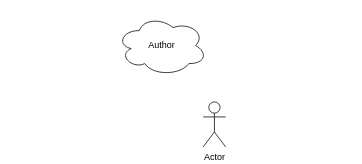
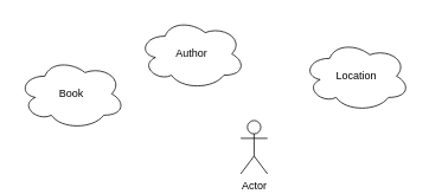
+ <mxCell id="5" value="Location" style="ellipse;shape=cloud;whiteSpace=wrap;html=1;" vertex="1" parent="1"><mxGeometry x="340" y="45" width="120" height="80" as="geometry" /></mxCell>
+ <mxCell id="3" value="Book" style="ellipse;shape=cloud;whiteSpace=wrap;html=1;" vertex="1" parent="1"><mxGeometry x="20" y="65" width="120" height="80" as="geometry" /></mxCell>
